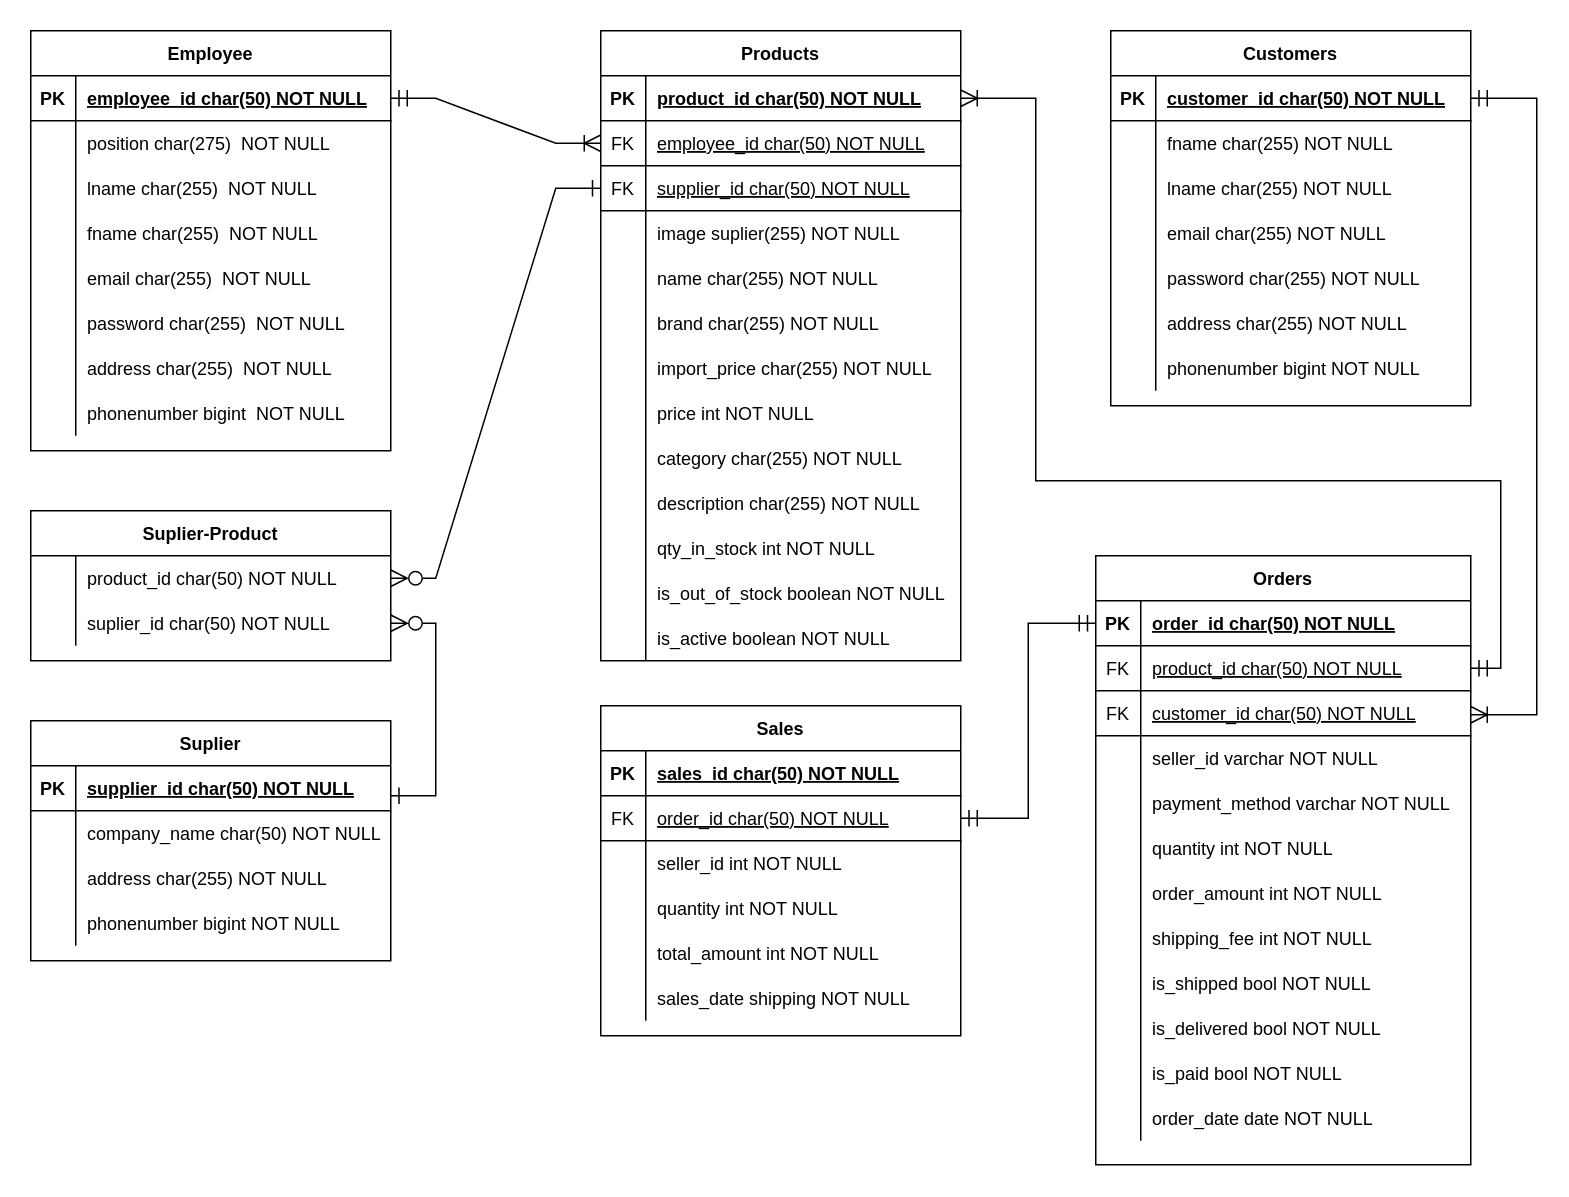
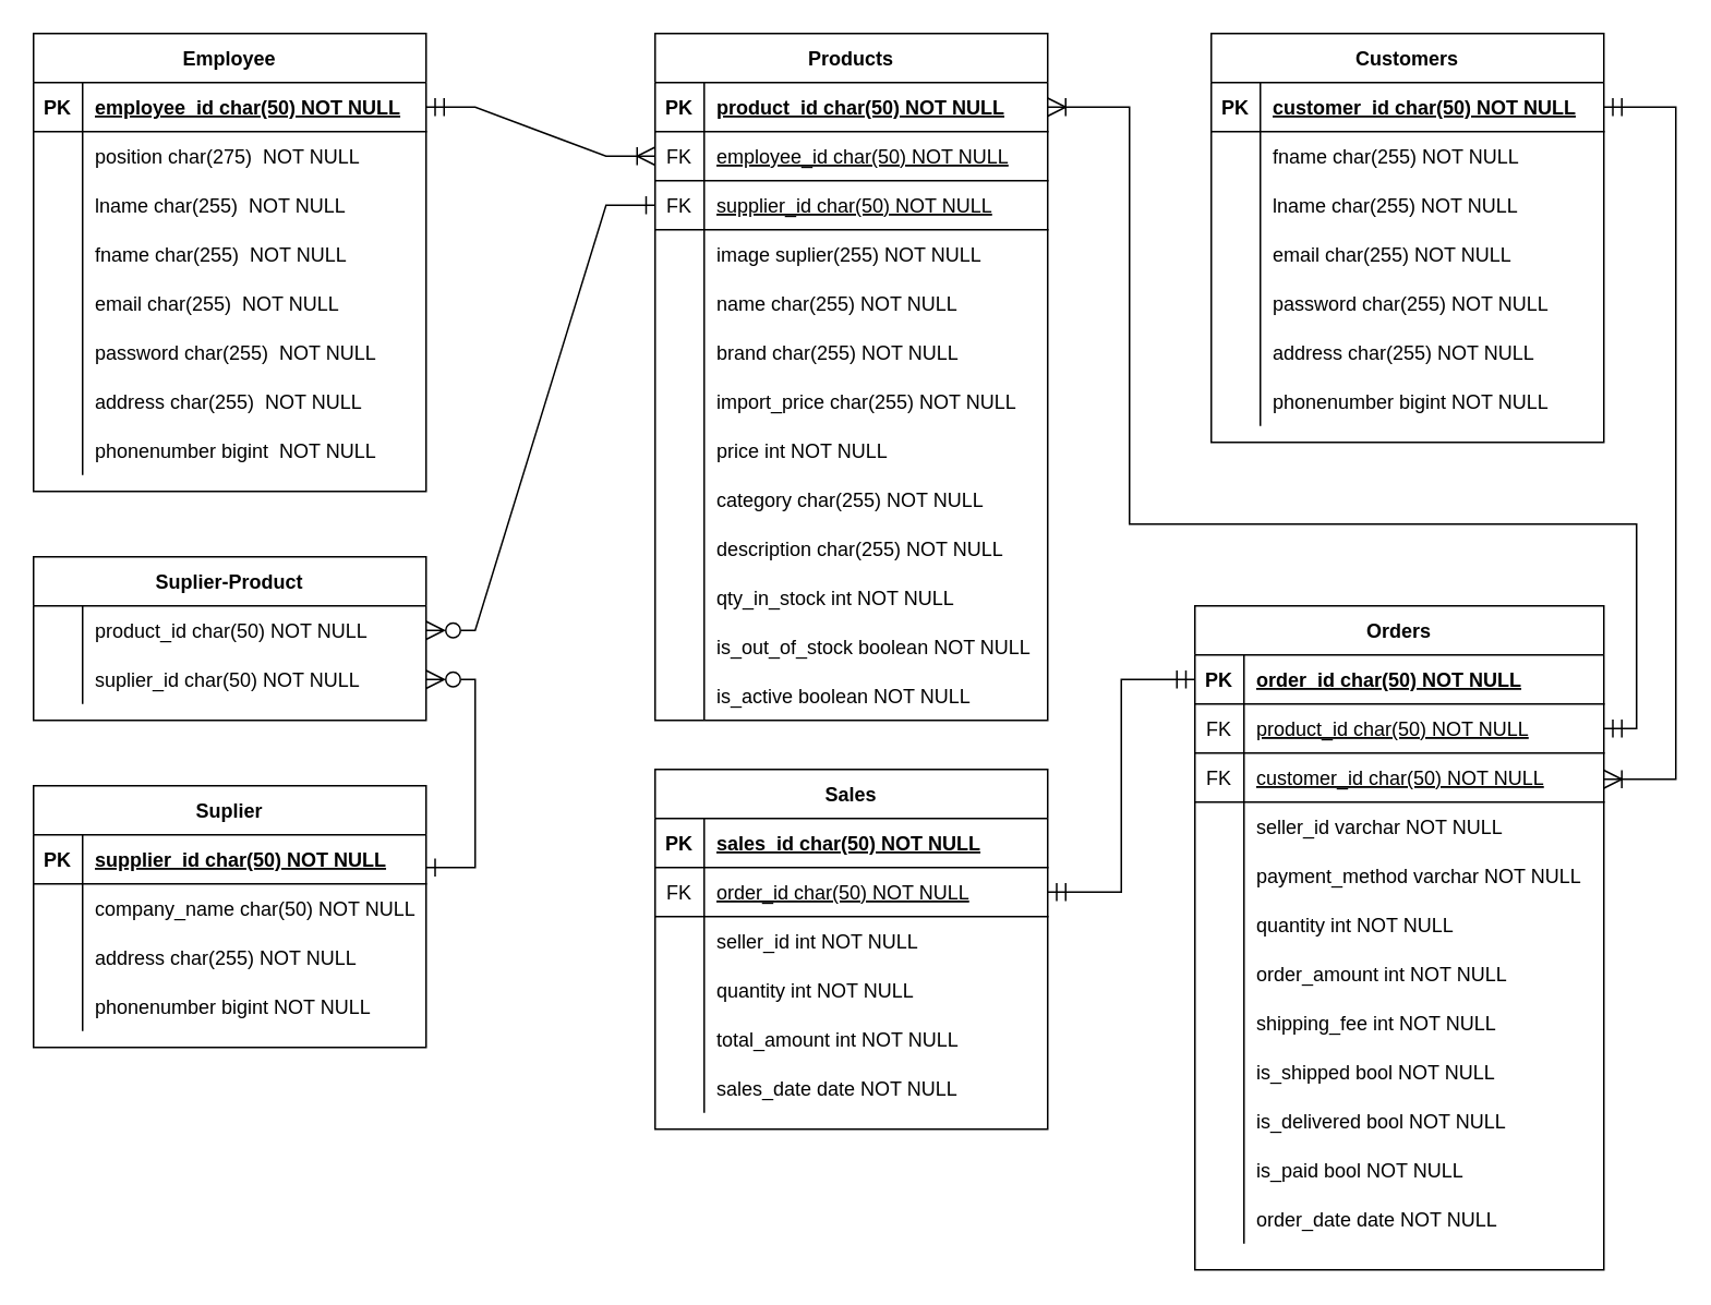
- <mxCell id="164" value="sales_date shipping NOT NULL" style="shape=partialRectangle;connectable=0;fillColor=none;top=0;left=0;bottom=0;right=0;align=left;spacingLeft=6;overflow=hidden;" parent="162" vertex="1"><mxGeometry x="30" width="210" height="30" as="geometry"><mxRectangle width="210" height="30" as="alternateBounds" /></mxGeometry></mxCell>
+ <mxCell id="164" value="sales_date date NOT NULL" style="shape=partialRectangle;connectable=0;fillColor=none;top=0;left=0;bottom=0;right=0;align=left;spacingLeft=6;overflow=hidden;" parent="162" vertex="1"><mxGeometry x="30" width="210" height="30" as="geometry"><mxRectangle width="210" height="30" as="alternateBounds" /></mxGeometry></mxCell>
